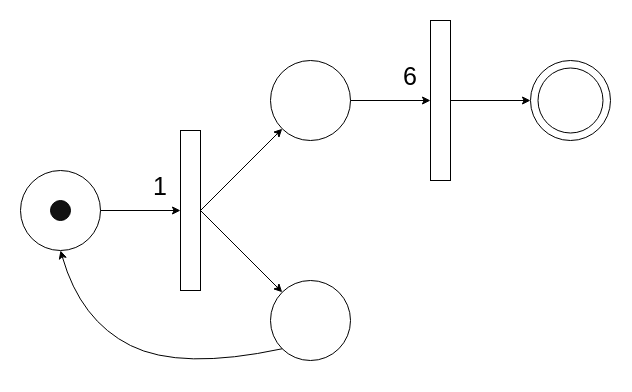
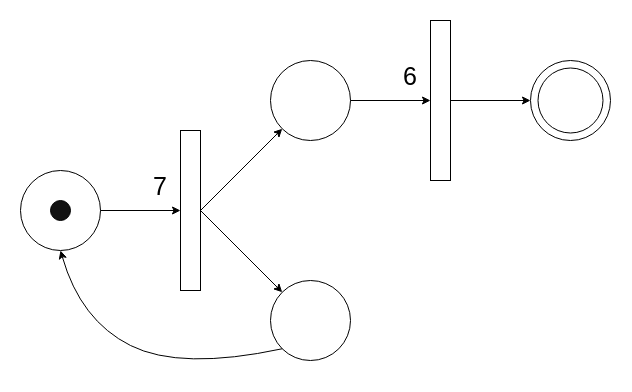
- <mxCell id="16" value="&lt;font style=&quot;font-size: 25px&quot;&gt;1&lt;/font&gt;" style="text;html=1;strokeColor=none;fillColor=none;align=center;verticalAlign=middle;whiteSpace=wrap;rounded=0;" vertex="1" parent="1"><mxGeometry x="130" y="160" width="60" height="50" as="geometry" /></mxCell>
+ <mxCell id="16" value="&lt;font style=&quot;font-size: 25px&quot;&gt;7&lt;/font&gt;" style="text;html=1;strokeColor=none;fillColor=none;align=center;verticalAlign=middle;whiteSpace=wrap;rounded=0;" vertex="1" parent="1"><mxGeometry x="130" y="160" width="60" height="50" as="geometry" /></mxCell>
